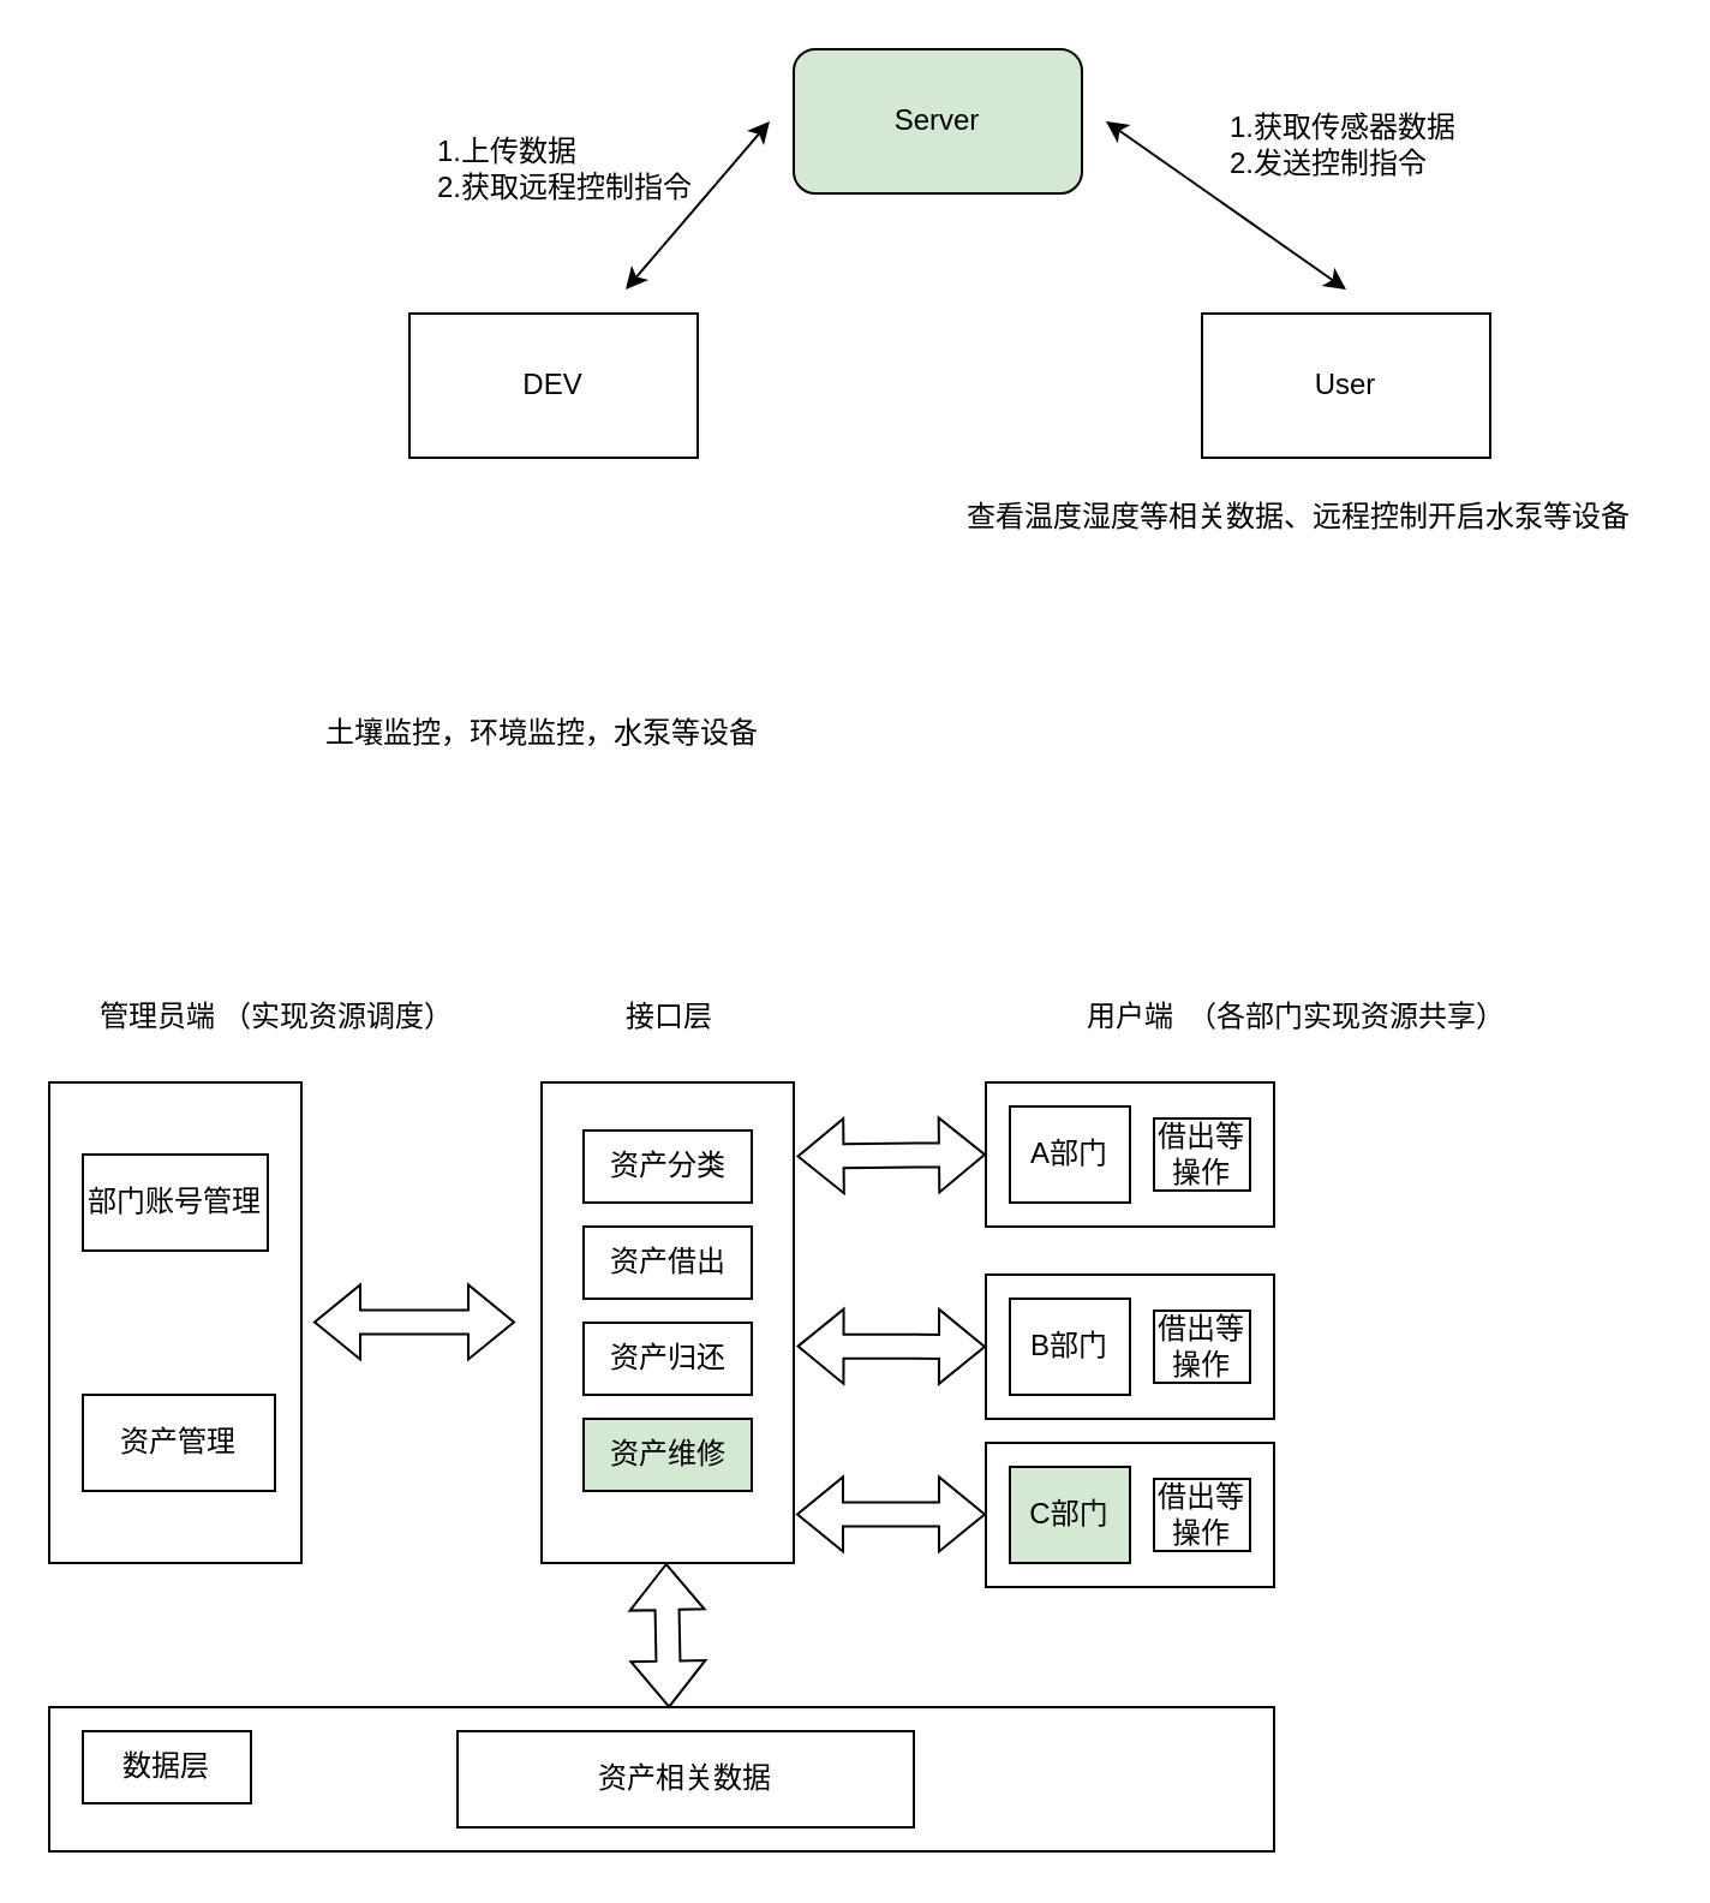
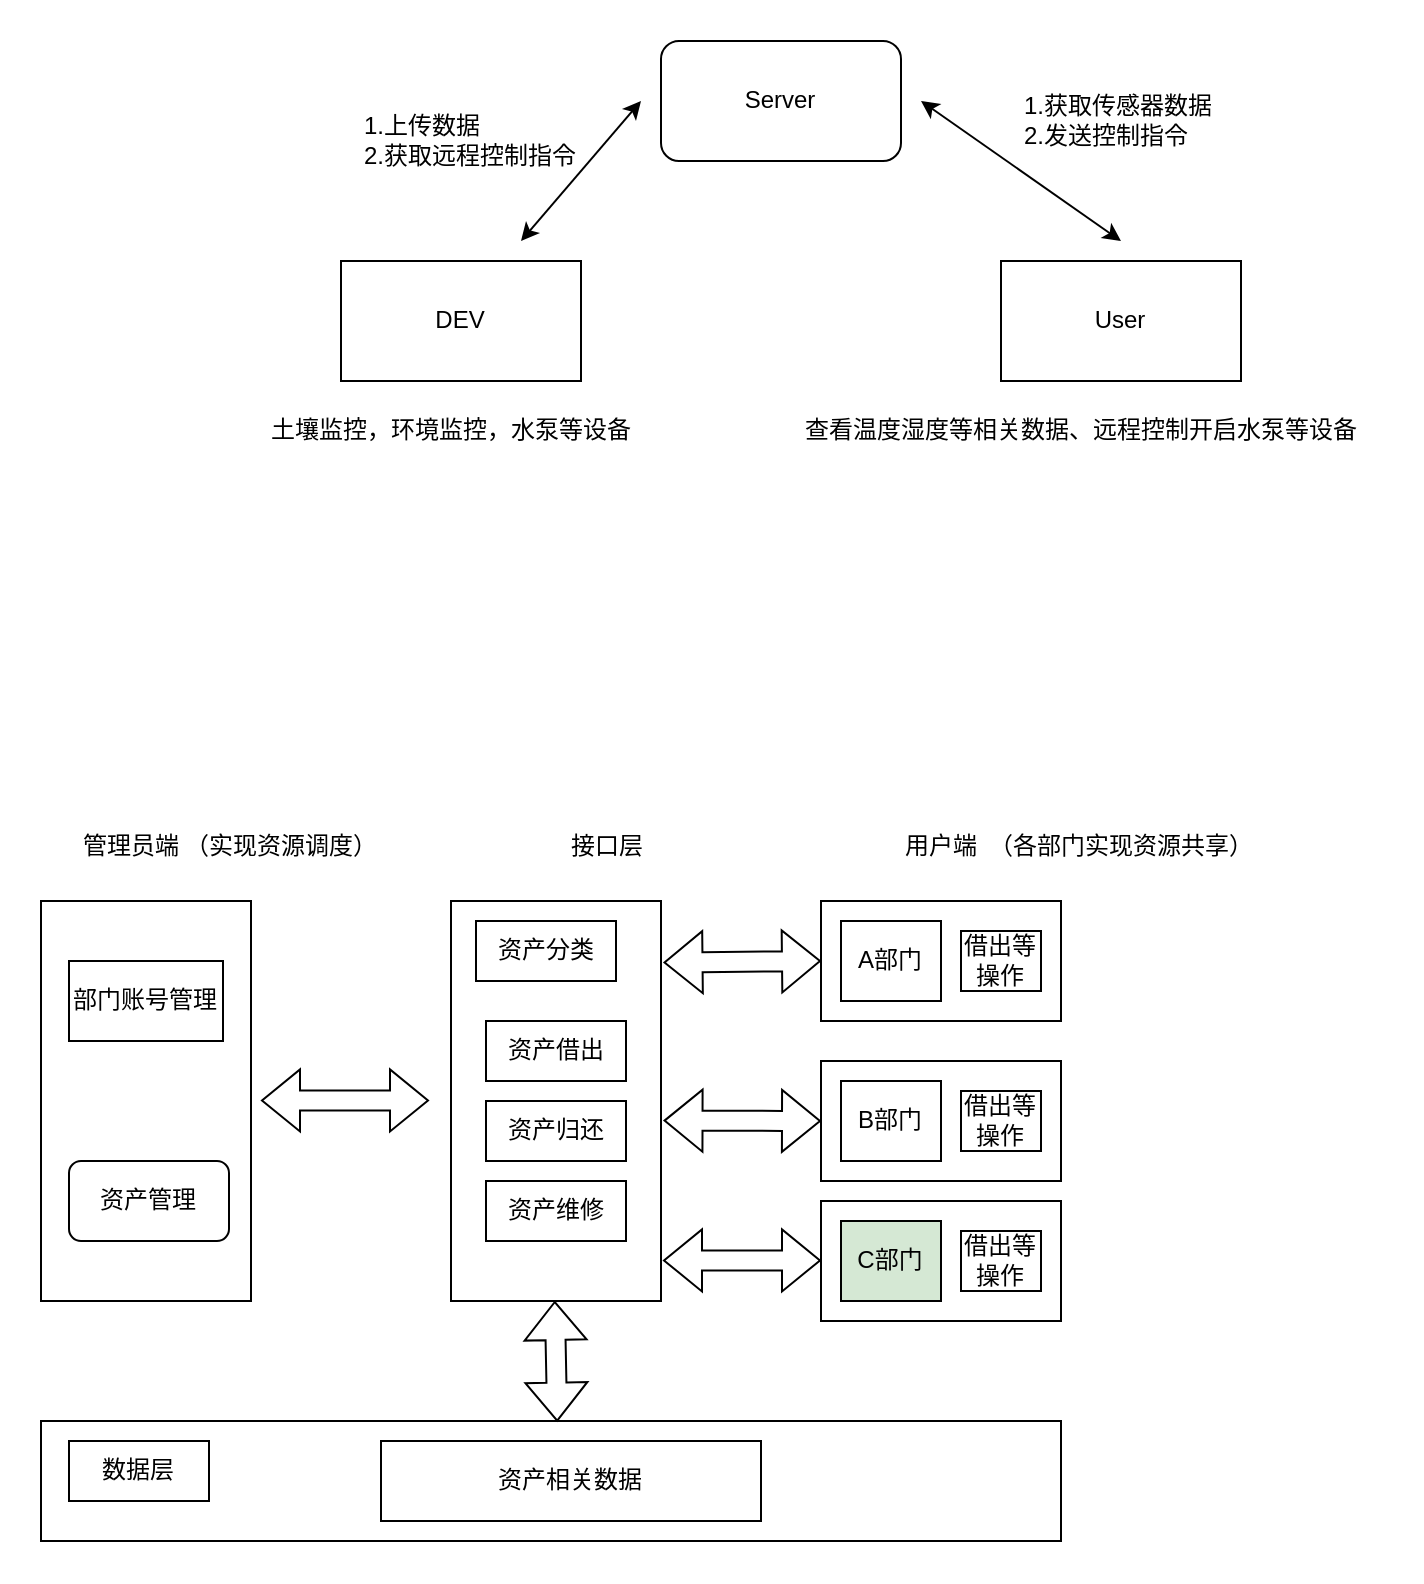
- <mxCell id="3" value="Server" style="rounded=1;whiteSpace=wrap;html=1;fillColor=#d5e8d4;" parent="1" vertex="1"><mxGeometry x="330" y="20" width="120" height="60" as="geometry" /></mxCell>
+ <mxCell id="3" value="Server" style="rounded=1;whiteSpace=wrap;html=1;" parent="1" vertex="1"><mxGeometry x="330" y="20" width="120" height="60" as="geometry" /></mxCell>
- <mxCell id="9" value="土壤监控，环境监控，水泵等设备" style="text;html=1;align=center;verticalAlign=middle;resizable=0;points=[];autosize=1;strokeColor=none;fillColor=none;" parent="1" vertex="1"><mxGeometry x="125" y="290" width="200" height="30" as="geometry" /></mxCell>
+ <mxCell id="9" value="土壤监控，环境监控，水泵等设备" style="text;html=1;align=center;verticalAlign=middle;resizable=0;points=[];autosize=1;strokeColor=none;fillColor=none;" parent="1" vertex="1"><mxGeometry x="125" y="200" width="200" height="30" as="geometry" /></mxCell>
- <mxCell id="12" value="接口层" style="text;html=1;align=center;verticalAlign=middle;resizable=0;points=[];autosize=1;strokeColor=none;fillColor=none;" vertex="1" parent="1"><mxGeometry x="247.5" y="408" width="60" height="30" as="geometry" /></mxCell>
+ <mxCell id="12" value="接口层" style="text;html=1;align=center;verticalAlign=middle;resizable=0;points=[];autosize=1;strokeColor=none;fillColor=none;" vertex="1" parent="1"><mxGeometry x="272.5" y="408" width="60" height="30" as="geometry" /></mxCell>
- <mxCell id="31" value="资产分类" style="rounded=0;whiteSpace=wrap;html=1;" vertex="1" parent="1"><mxGeometry x="242.5" y="470" width="70" height="30" as="geometry" /></mxCell>
+ <mxCell id="31" value="资产分类" style="rounded=0;whiteSpace=wrap;html=1;" vertex="1" parent="1"><mxGeometry x="237.5" y="460" width="70" height="30" as="geometry" /></mxCell>
- <mxCell id="16" value="资产管理" style="rounded=0;whiteSpace=wrap;html=1;" vertex="1" parent="1"><mxGeometry x="34" y="580" width="80" height="40" as="geometry" /></mxCell>
+ <mxCell id="16" value="资产管理" style="whiteSpace=wrap;html=1;rounded=1;" vertex="1" parent="1"><mxGeometry x="34" y="580" width="80" height="40" as="geometry" /></mxCell>
- <mxCell id="34" value="资产维修" style="rounded=0;whiteSpace=wrap;html=1;fillColor=#d5e8d4;" vertex="1" parent="1"><mxGeometry x="242.5" y="590" width="70" height="30" as="geometry" /></mxCell>
+ <mxCell id="34" value="资产维修" style="rounded=0;whiteSpace=wrap;html=1;" vertex="1" parent="1"><mxGeometry x="242.5" y="590" width="70" height="30" as="geometry" /></mxCell>
